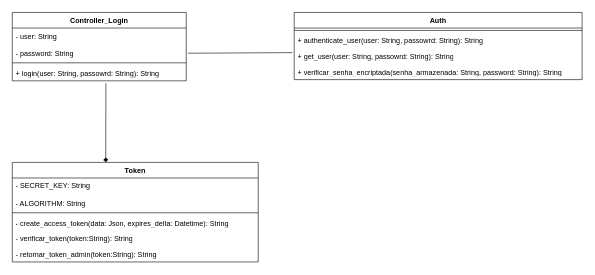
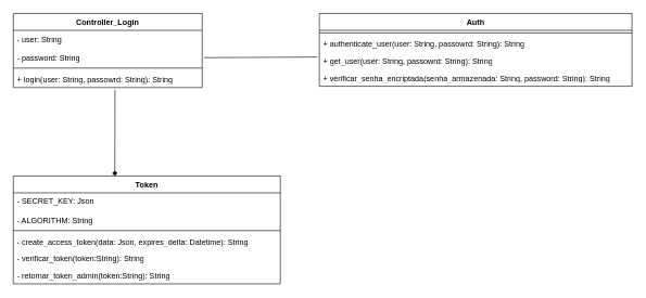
- <mxCell id="14" value="- SECRET_KEY: String&lt;div&gt;&lt;br&gt;&lt;/div&gt;&lt;div&gt;- ALGORITHM: String&lt;/div&gt;" style="text;strokeColor=none;fillColor=none;align=left;verticalAlign=top;spacingLeft=4;spacingRight=4;overflow=hidden;rotatable=0;points=[[0,0.5],[1,0.5]];portConstraint=eastwest;whiteSpace=wrap;html=1;" vertex="1" parent="13"><mxGeometry y="26" width="410" height="54" as="geometry" /></mxCell>
+ <mxCell id="14" value="- SECRET_KEY: Json&lt;div&gt;&lt;br&gt;&lt;/div&gt;&lt;div&gt;- ALGORITHM: String&lt;/div&gt;" style="text;strokeColor=none;fillColor=none;align=left;verticalAlign=top;spacingLeft=4;spacingRight=4;overflow=hidden;rotatable=0;points=[[0,0.5],[1,0.5]];portConstraint=eastwest;whiteSpace=wrap;html=1;" vertex="1" parent="13"><mxGeometry y="26" width="410" height="54" as="geometry" /></mxCell>
